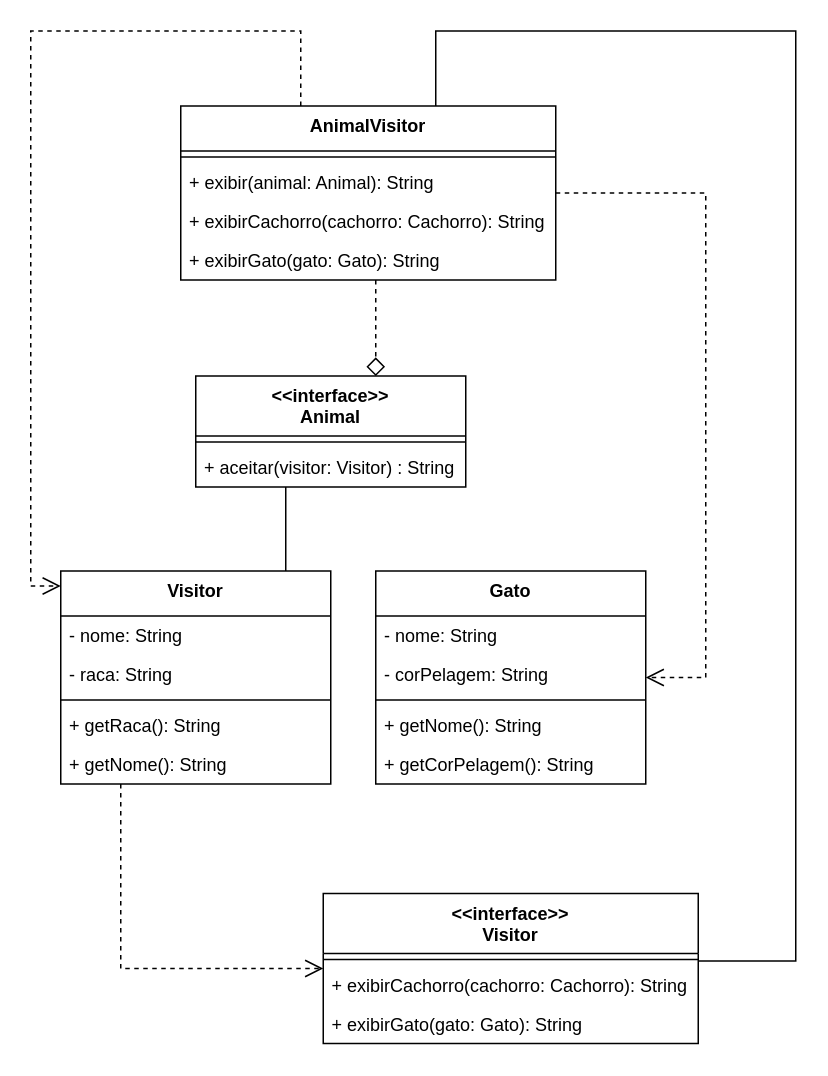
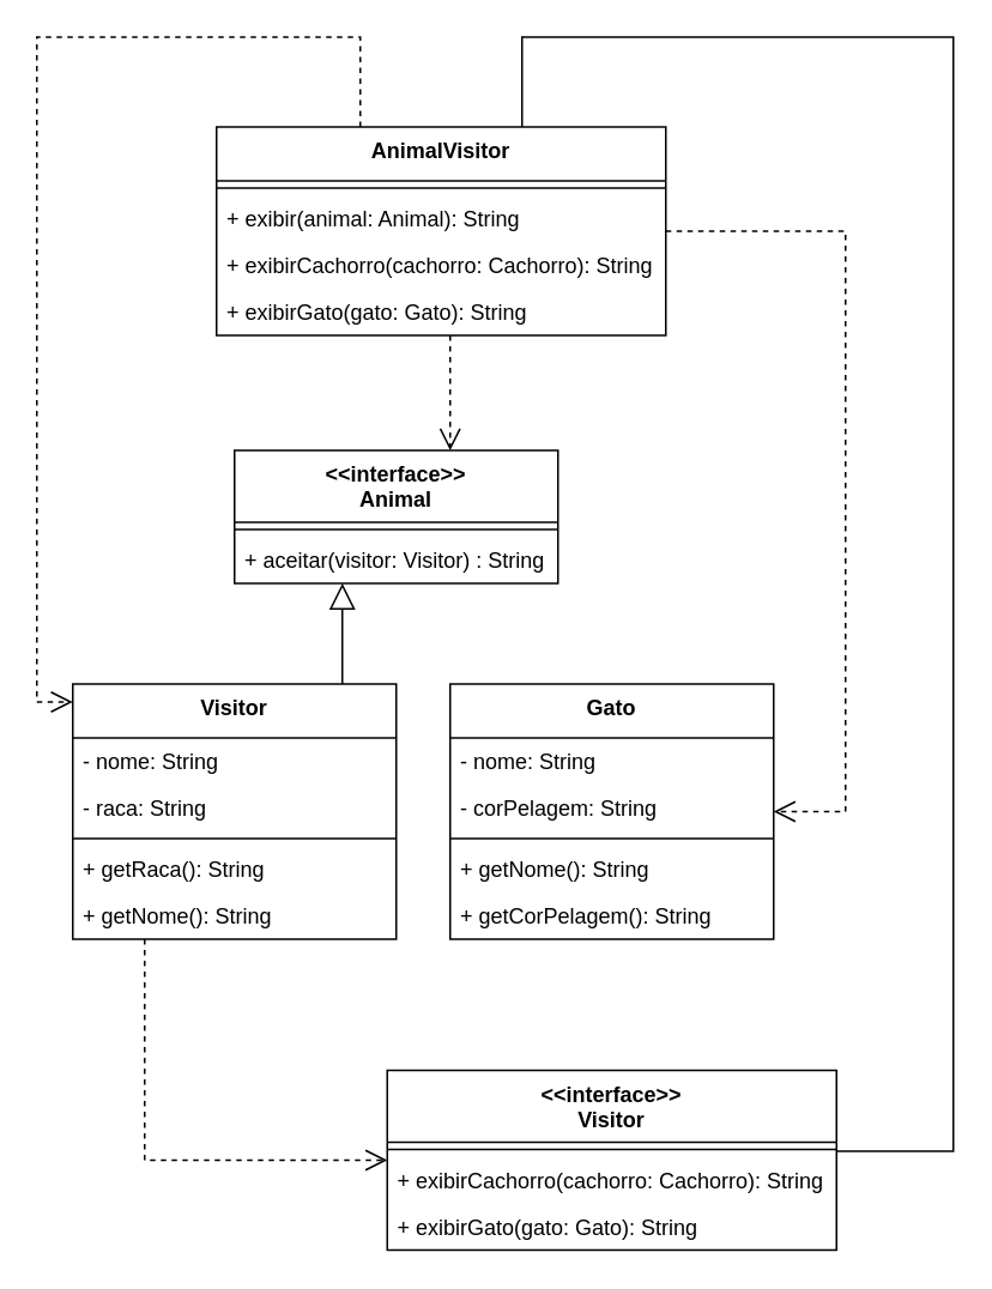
- <mxCell id="7" style="edgeStyle=orthogonalEdgeStyle;rounded=0;orthogonalLoop=1;jettySize=auto;html=1;endArrow=diamond;dashed=1;endFill=0;endSize=10;" edge="1" parent="1" source="9" target="2"><mxGeometry relative="1" as="geometry"><Array as="points"><mxPoint x="250" y="230" /><mxPoint x="250" y="230" /></Array></mxGeometry></mxCell>
+ <mxCell id="7" style="edgeStyle=orthogonalEdgeStyle;rounded=0;orthogonalLoop=1;jettySize=auto;html=1;endArrow=open;dashed=1;endFill=0;endSize=10;" edge="1" parent="1" source="9" target="2"><mxGeometry relative="1" as="geometry"><Array as="points"><mxPoint x="250" y="230" /><mxPoint x="250" y="230" /></Array></mxGeometry></mxCell>
- <mxCell id="14" style="edgeStyle=orthogonalEdgeStyle;rounded=0;orthogonalLoop=1;jettySize=auto;html=1;endArrow=none;endFill=0;endSize=12;" edge="1" parent="1" source="16" target="2"><mxGeometry relative="1" as="geometry"><Array as="points"><mxPoint x="190" y="340" /><mxPoint x="190" y="340" /></Array></mxGeometry></mxCell>
+ <mxCell id="14" style="edgeStyle=orthogonalEdgeStyle;rounded=0;orthogonalLoop=1;jettySize=auto;html=1;endArrow=block;endFill=0;endSize=12;" edge="1" parent="1" source="16" target="2"><mxGeometry relative="1" as="geometry"><Array as="points"><mxPoint x="190" y="340" /><mxPoint x="190" y="340" /></Array></mxGeometry></mxCell>
